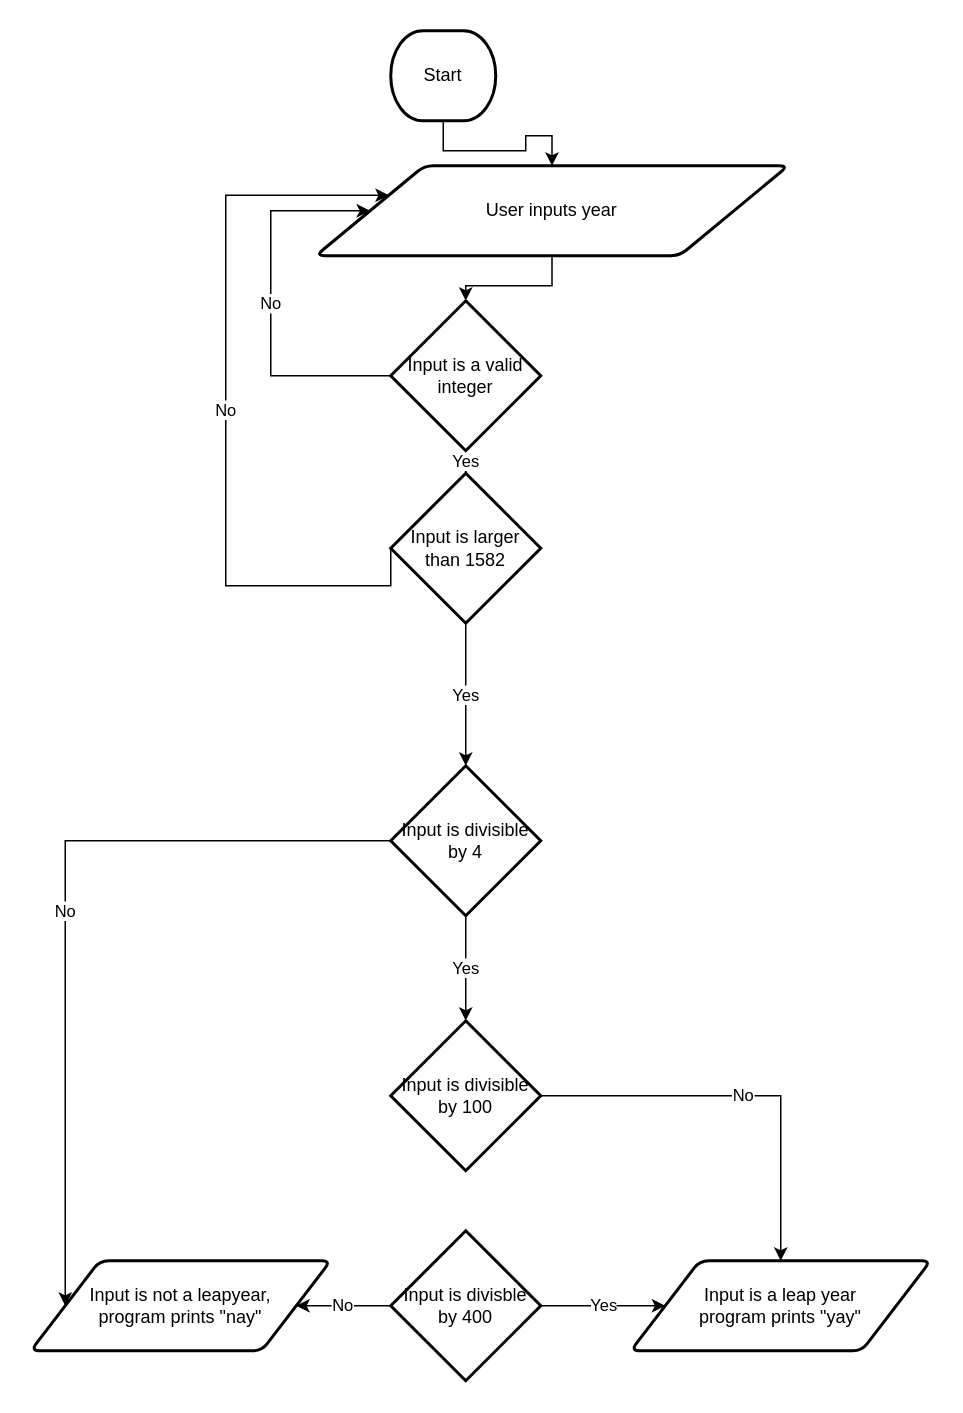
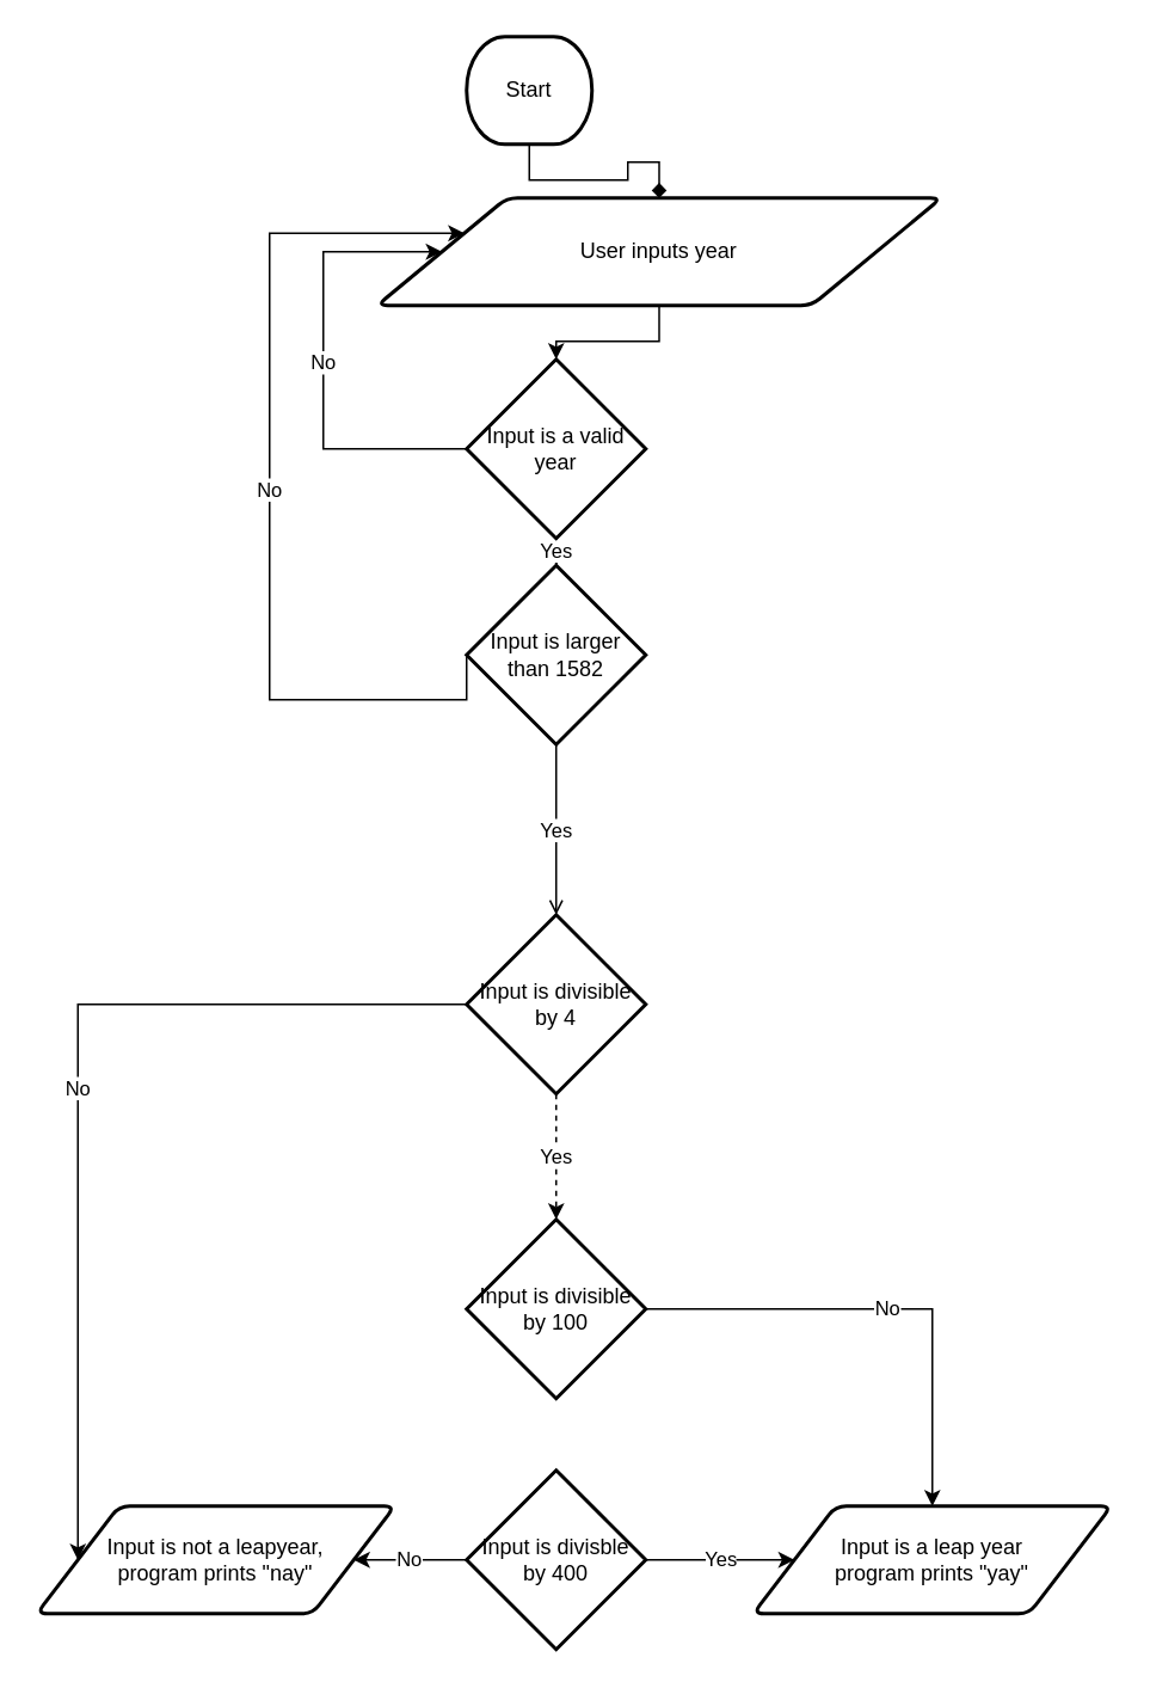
- <mxCell id="2" style="edgeStyle=orthogonalEdgeStyle;rounded=0;orthogonalLoop=1;jettySize=auto;html=1;entryX=0.5;entryY=0;entryDx=0;entryDy=0;" parent="1" source="3" target="5" edge="1"><mxGeometry relative="1" as="geometry" /></mxCell>
+ <mxCell id="2" style="edgeStyle=orthogonalEdgeStyle;rounded=0;orthogonalLoop=1;jettySize=auto;html=1;entryX=0.5;entryY=0;entryDx=0;entryDy=0;endArrow=diamond;" parent="1" source="3" target="5" edge="1"><mxGeometry relative="1" as="geometry" /></mxCell>
- <mxCell id="8" value="Input is a valid integer" style="strokeWidth=2;html=1;shape=mxgraph.flowchart.decision;whiteSpace=wrap;" parent="1" vertex="1"><mxGeometry x="260" y="200" width="100" height="100" as="geometry" /></mxCell>
+ <mxCell id="8" value="Input is a valid year" style="strokeWidth=2;html=1;shape=mxgraph.flowchart.decision;whiteSpace=wrap;" parent="1" vertex="1"><mxGeometry x="260" y="200" width="100" height="100" as="geometry" /></mxCell>
- <mxCell id="10" value="Yes" style="edgeStyle=orthogonalEdgeStyle;rounded=0;orthogonalLoop=1;jettySize=auto;html=1;" parent="1" source="11" target="14" edge="1"><mxGeometry relative="1" as="geometry" /></mxCell>
+ <mxCell id="10" value="Yes" style="edgeStyle=orthogonalEdgeStyle;rounded=0;orthogonalLoop=1;jettySize=auto;html=1;endArrow=open;" parent="1" source="11" target="14" edge="1"><mxGeometry relative="1" as="geometry" /></mxCell>
- <mxCell id="12" value="Yes" style="edgeStyle=orthogonalEdgeStyle;rounded=0;orthogonalLoop=1;jettySize=auto;html=1;" parent="1" source="14" target="16" edge="1"><mxGeometry relative="1" as="geometry" /></mxCell>
+ <mxCell id="12" value="Yes" style="edgeStyle=orthogonalEdgeStyle;rounded=0;orthogonalLoop=1;jettySize=auto;html=1;dashed=1;" parent="1" source="14" target="16" edge="1"><mxGeometry relative="1" as="geometry" /></mxCell>
